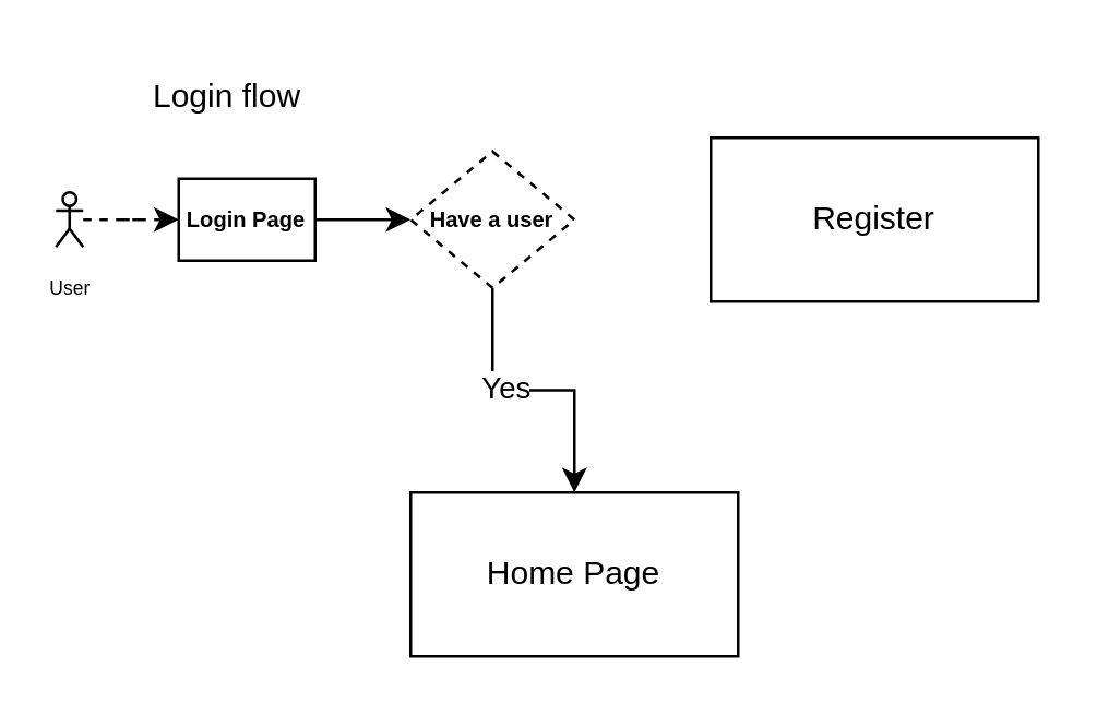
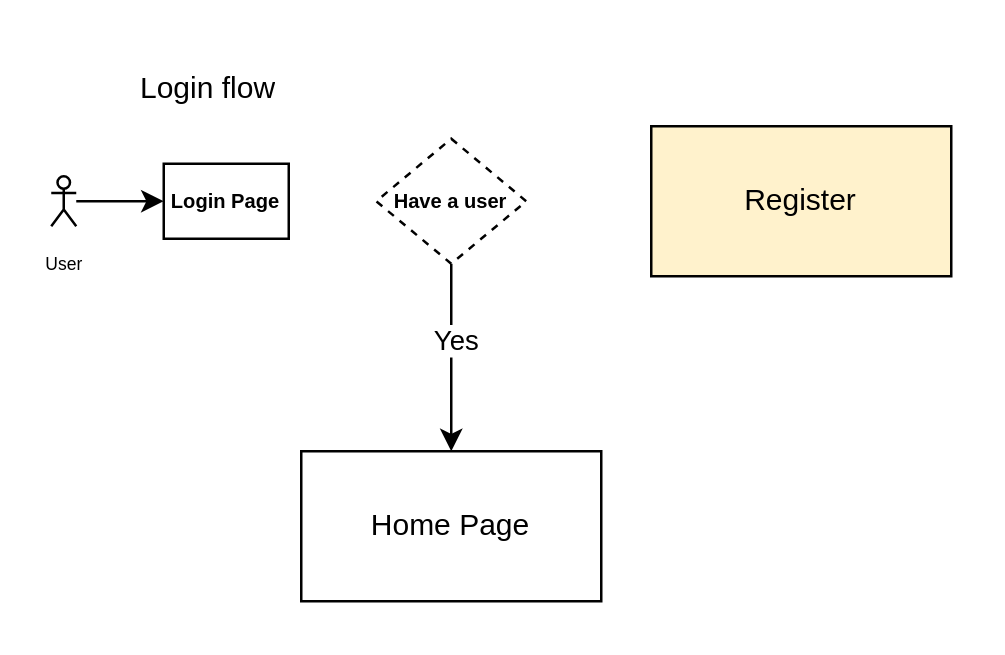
- <mxCell id="2" style="edgeStyle=orthogonalEdgeStyle;rounded=0;orthogonalLoop=1;jettySize=auto;html=1;entryX=0;entryY=0.5;entryDx=0;entryDy=0;dashed=1;" edge="1" parent="1" source="3" target="6"><mxGeometry relative="1" as="geometry" /></mxCell>
+ <mxCell id="2" style="edgeStyle=orthogonalEdgeStyle;rounded=0;orthogonalLoop=1;jettySize=auto;html=1;entryX=0;entryY=0.5;entryDx=0;entryDy=0;" edge="1" parent="1" source="3" target="6"><mxGeometry relative="1" as="geometry" /></mxCell>
- <mxCell id="5" value="" style="edgeStyle=orthogonalEdgeStyle;rounded=0;orthogonalLoop=1;jettySize=auto;html=1;" edge="1" parent="1" source="6" target="9"><mxGeometry relative="1" as="geometry" /></mxCell>
- <mxCell id="11" value="Register" style="whiteSpace=wrap;html=1;rounded=0;" vertex="1" parent="1"><mxGeometry x="260" y="50" width="120" height="60" as="geometry" /></mxCell>
+ <mxCell id="11" value="Register" style="whiteSpace=wrap;html=1;rounded=0;fillColor=#fff2cc;" vertex="1" parent="1"><mxGeometry x="260" y="50" width="120" height="60" as="geometry" /></mxCell>
- <mxCell id="10" value="Home Page" style="whiteSpace=wrap;html=1;rounded=0;" vertex="1" parent="1"><mxGeometry x="150" y="180" width="120" height="60" as="geometry" /></mxCell>
+ <mxCell id="10" value="Home Page" style="whiteSpace=wrap;html=1;rounded=0;" vertex="1" parent="1"><mxGeometry x="120" y="180" width="120" height="60" as="geometry" /></mxCell>
